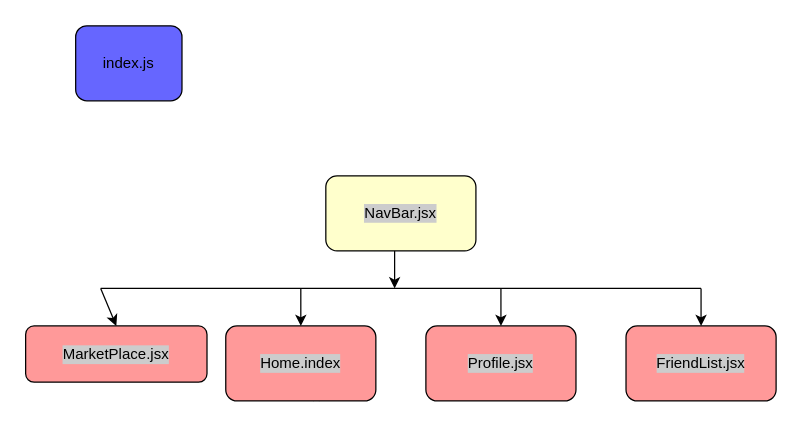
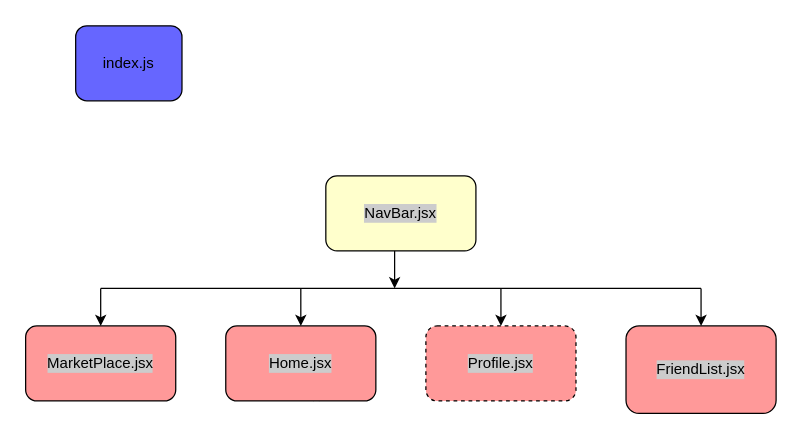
- <mxCell id="4" value="MarketPlace.jsx" style="rounded=1;whiteSpace=wrap;html=1;labelBackgroundColor=#CCCCCC;fontColor=none;fillColor=#FF9999;" vertex="1" parent="1"><mxGeometry x="20" y="260" width="145" height="45" as="geometry" /></mxCell>
+ <mxCell id="4" value="MarketPlace.jsx" style="rounded=1;whiteSpace=wrap;html=1;labelBackgroundColor=#CCCCCC;fontColor=none;fillColor=#FF9999;" vertex="1" parent="1"><mxGeometry x="20" y="260" width="120" height="60" as="geometry" /></mxCell>
- <mxCell id="13" value="Home.index" style="rounded=1;whiteSpace=wrap;html=1;labelBackgroundColor=#CCCCCC;fontColor=none;fillColor=#FF9999;" vertex="1" parent="1"><mxGeometry x="180" y="260" width="120" height="60" as="geometry" /></mxCell>
+ <mxCell id="13" value="Home.jsx" style="rounded=1;whiteSpace=wrap;html=1;labelBackgroundColor=#CCCCCC;fontColor=none;fillColor=#FF9999;" vertex="1" parent="1"><mxGeometry x="180" y="260" width="120" height="60" as="geometry" /></mxCell>
- <mxCell id="5" value="Profile.jsx" style="rounded=1;whiteSpace=wrap;html=1;labelBackgroundColor=#CCCCCC;fontColor=none;fillColor=#FF9999;" vertex="1" parent="1"><mxGeometry x="340" y="260" width="120" height="60" as="geometry" /></mxCell>
+ <mxCell id="5" value="Profile.jsx" style="rounded=1;whiteSpace=wrap;html=1;labelBackgroundColor=#CCCCCC;fontColor=none;fillColor=#FF9999;dashed=1;" vertex="1" parent="1"><mxGeometry x="340" y="260" width="120" height="60" as="geometry" /></mxCell>
- <mxCell id="6" value="FriendList.jsx" style="rounded=1;whiteSpace=wrap;html=1;labelBackgroundColor=#CCCCCC;fontColor=none;fillColor=#FF9999;" vertex="1" parent="1"><mxGeometry x="500" y="260" width="120" height="60" as="geometry" /></mxCell>
+ <mxCell id="6" value="FriendList.jsx" style="rounded=1;whiteSpace=wrap;html=1;labelBackgroundColor=#CCCCCC;fontColor=none;fillColor=#FF9999;" vertex="1" parent="1"><mxGeometry x="500" y="260" width="120" height="70" as="geometry" /></mxCell>
